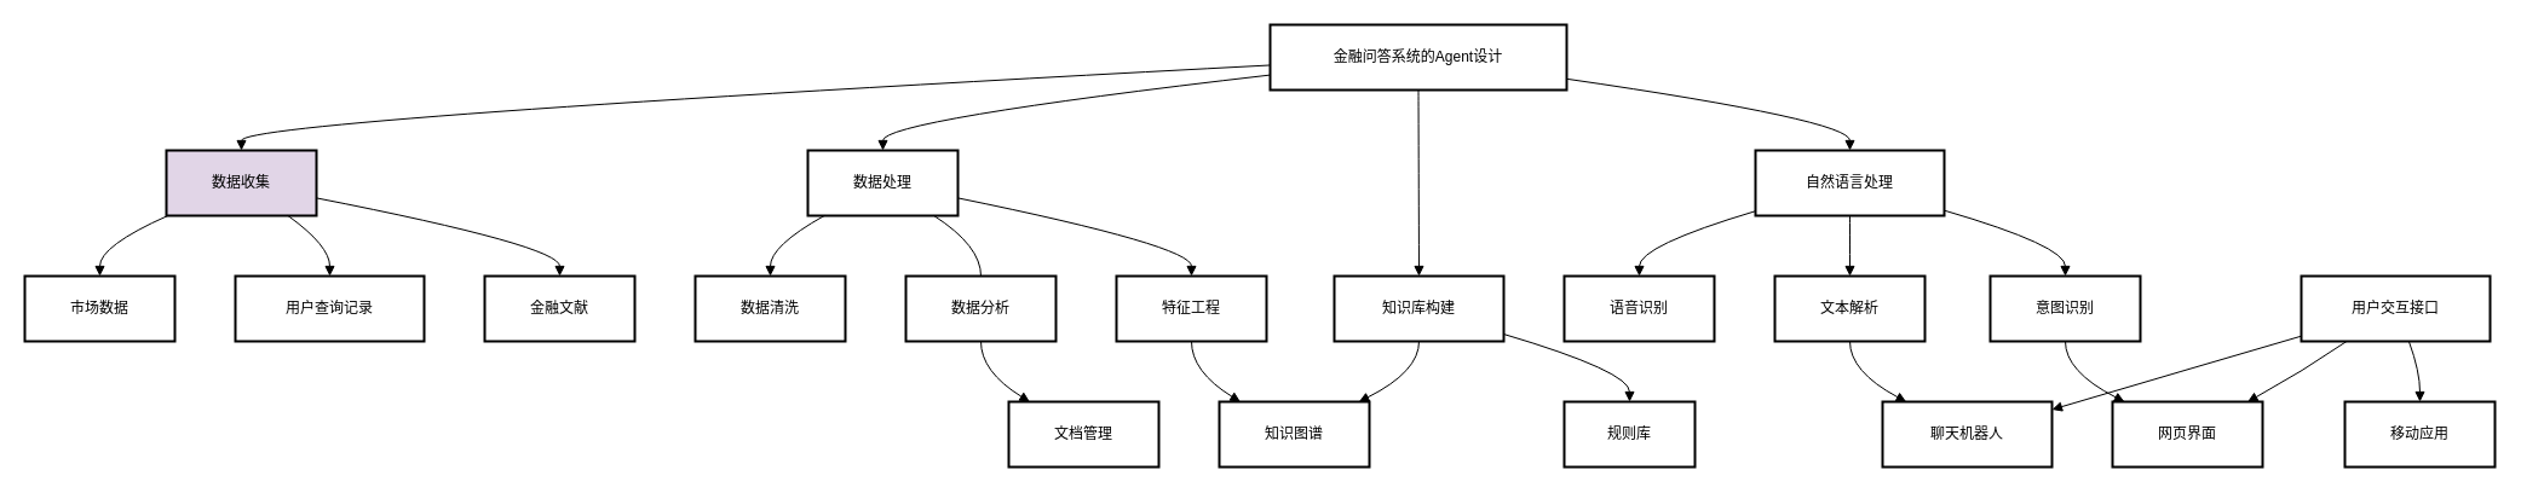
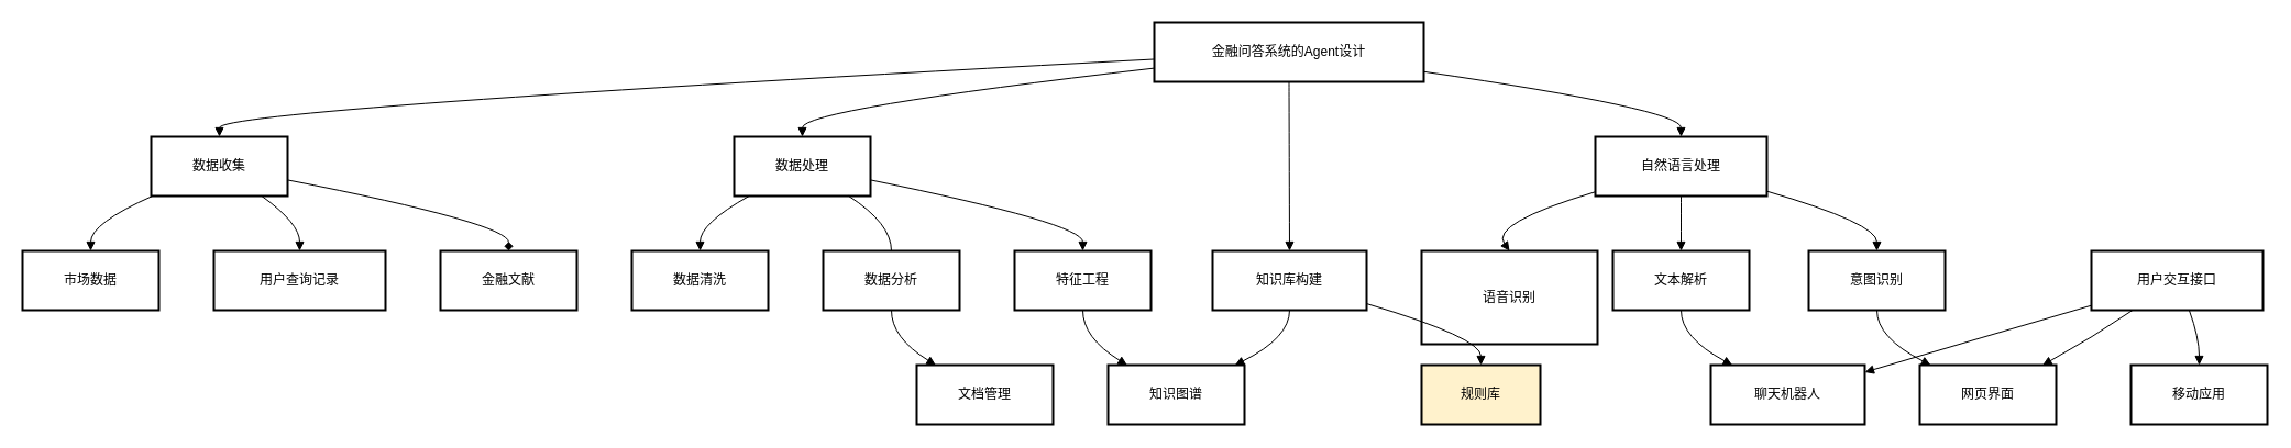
- <mxCell id="3" value="数据收集" style="whiteSpace=wrap;strokeWidth=2;fillColor=#e1d5e7;" vertex="1" parent="1"><mxGeometry x="137" y="124" width="124" height="54" as="geometry" /></mxCell>
+ <mxCell id="3" value="数据收集" style="whiteSpace=wrap;strokeWidth=2;" vertex="1" parent="1"><mxGeometry x="137" y="124" width="124" height="54" as="geometry" /></mxCell>
- <mxCell id="29" value="" style="curved=1;startArrow=none;endArrow=block;exitX=1;exitY=0.73;entryX=0.5;entryY=0;" edge="1" parent="1" source="3" target="10"><mxGeometry relative="1" as="geometry"><Array as="points"><mxPoint x="462" y="203" /></Array></mxGeometry></mxCell>
+ <mxCell id="29" value="" style="curved=1;startArrow=none;endArrow=diamond;exitX=1;exitY=0.73;entryX=0.5;entryY=0;" edge="1" parent="1" source="3" target="10"><mxGeometry relative="1" as="geometry"><Array as="points"><mxPoint x="462" y="203" /></Array></mxGeometry></mxCell>
- <mxCell id="17" value="语音识别" style="whiteSpace=wrap;strokeWidth=2;" vertex="1" parent="1"><mxGeometry x="1292" y="228" width="124" height="54" as="geometry" /></mxCell>
+ <mxCell id="17" value="语音识别" style="whiteSpace=wrap;strokeWidth=2;" vertex="1" parent="1"><mxGeometry x="1292" y="228" width="160" height="85" as="geometry" /></mxCell>
- <mxCell id="16" value="规则库" style="whiteSpace=wrap;strokeWidth=2;" vertex="1" parent="1"><mxGeometry x="1292" y="332" width="108" height="54" as="geometry" /></mxCell>
+ <mxCell id="16" value="规则库" style="whiteSpace=wrap;strokeWidth=2;fillColor=#fff2cc;" vertex="1" parent="1"><mxGeometry x="1292" y="332" width="108" height="54" as="geometry" /></mxCell>
